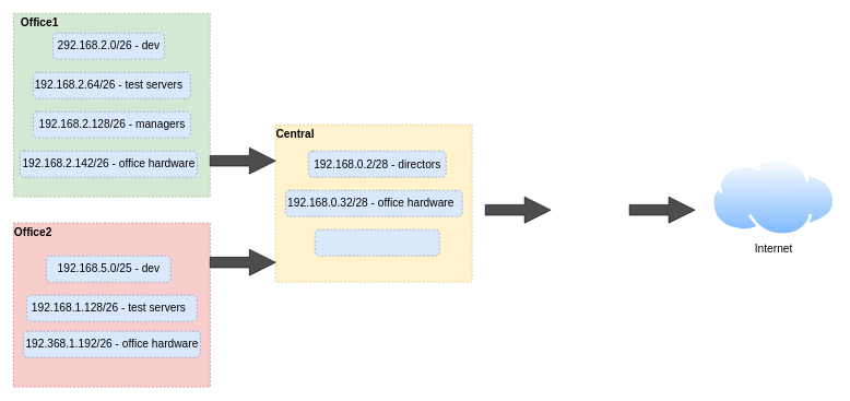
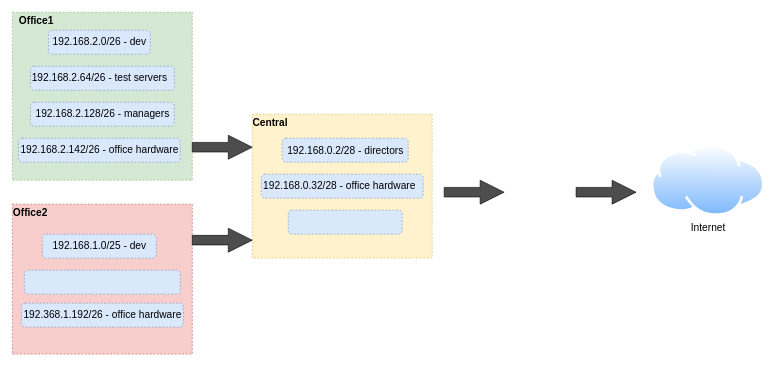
- <mxCell id="5" value="292.168.2.0/26      - dev" style="text;html=1;align=center;verticalAlign=middle;resizable=0;points=[];autosize=1;strokeColor=none;fillColor=none;fontSize=17;" vertex="1" parent="1"><mxGeometry x="80" y="55" width="170" height="30" as="geometry" /></mxCell>
+ <mxCell id="5" value="192.168.2.0/26      - dev" style="text;html=1;align=center;verticalAlign=middle;resizable=0;points=[];autosize=1;strokeColor=none;fillColor=none;fontSize=17;" vertex="1" parent="1"><mxGeometry x="80" y="55" width="170" height="30" as="geometry" /></mxCell>
- <mxCell id="17" value="192.168.5.0/25      - dev" style="text;html=1;align=center;verticalAlign=middle;resizable=0;points=[];autosize=1;strokeColor=none;fillColor=none;fontSize=17;" vertex="1" parent="1"><mxGeometry x="80" y="395" width="170" height="30" as="geometry" /></mxCell>
+ <mxCell id="17" value="192.168.1.0/25      - dev" style="text;html=1;align=center;verticalAlign=middle;resizable=0;points=[];autosize=1;strokeColor=none;fillColor=none;fontSize=17;" vertex="1" parent="1"><mxGeometry x="80" y="395" width="170" height="30" as="geometry" /></mxCell>
- <mxCell id="18" value="192.168.1.128/26  - test servers" style="text;html=1;align=center;verticalAlign=middle;resizable=0;points=[];autosize=1;strokeColor=none;fillColor=none;fontSize=17;" vertex="1" parent="1"><mxGeometry x="40" y="455" width="250" height="30" as="geometry" /></mxCell>
